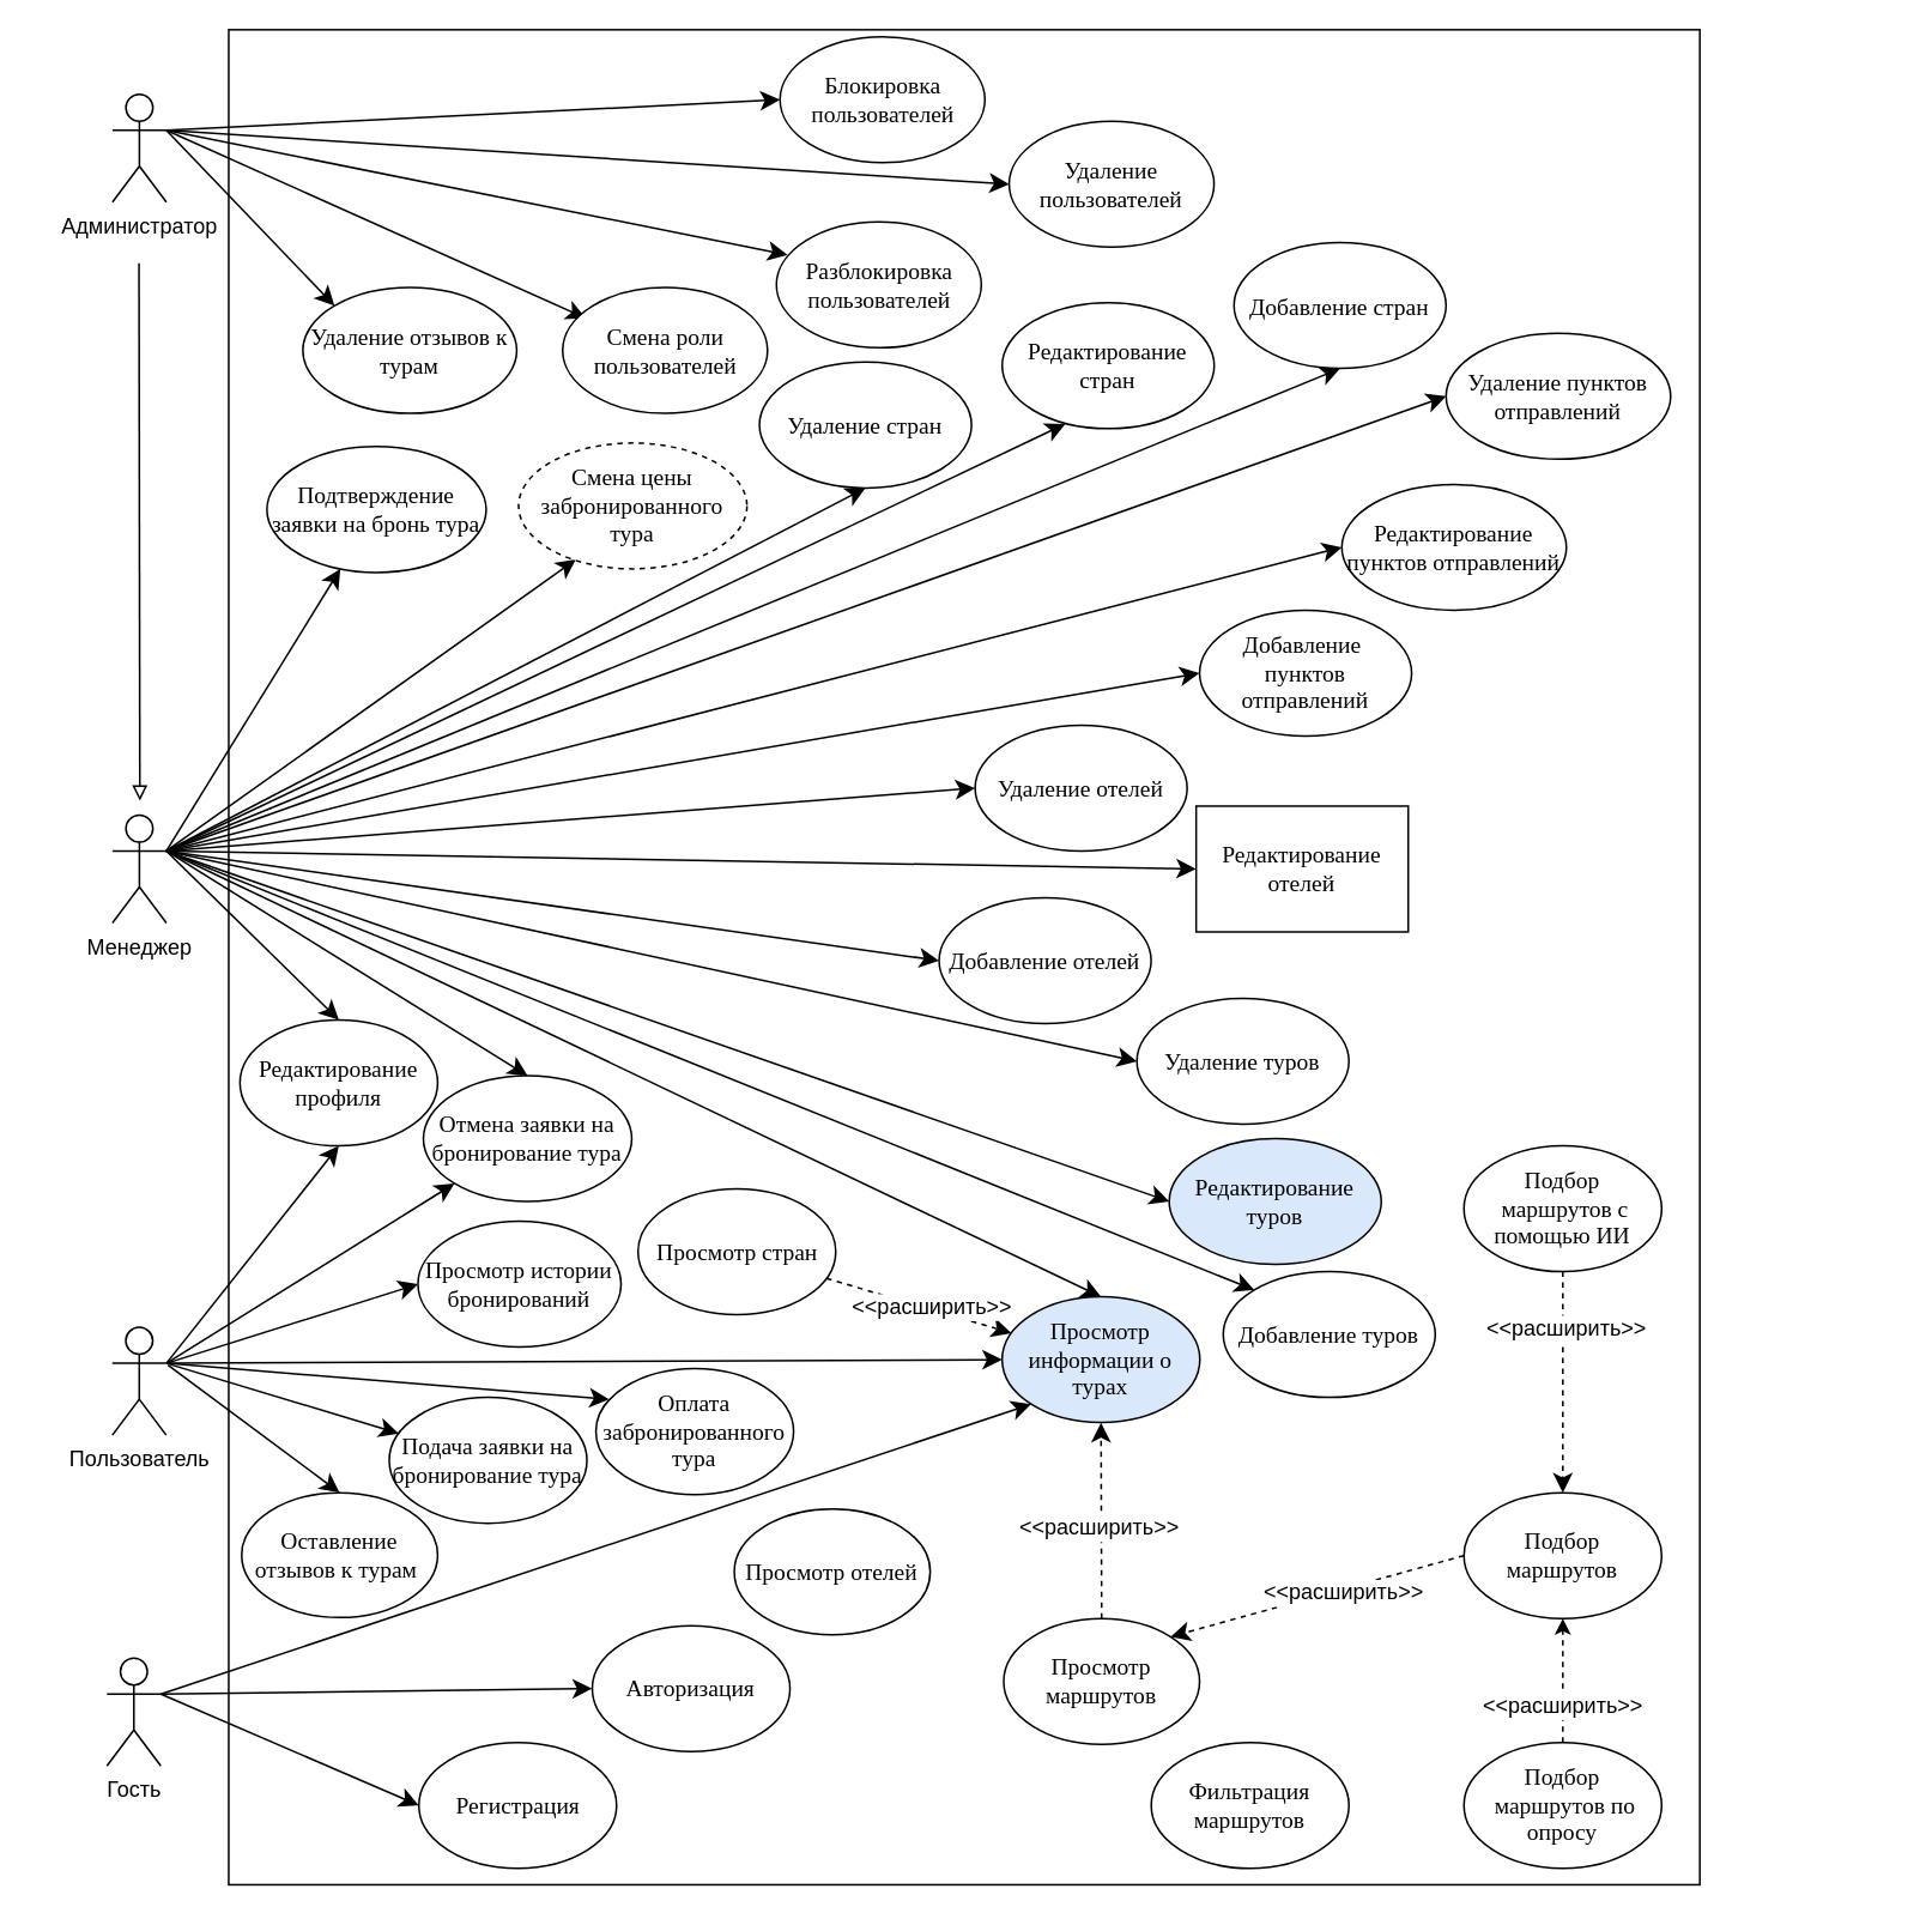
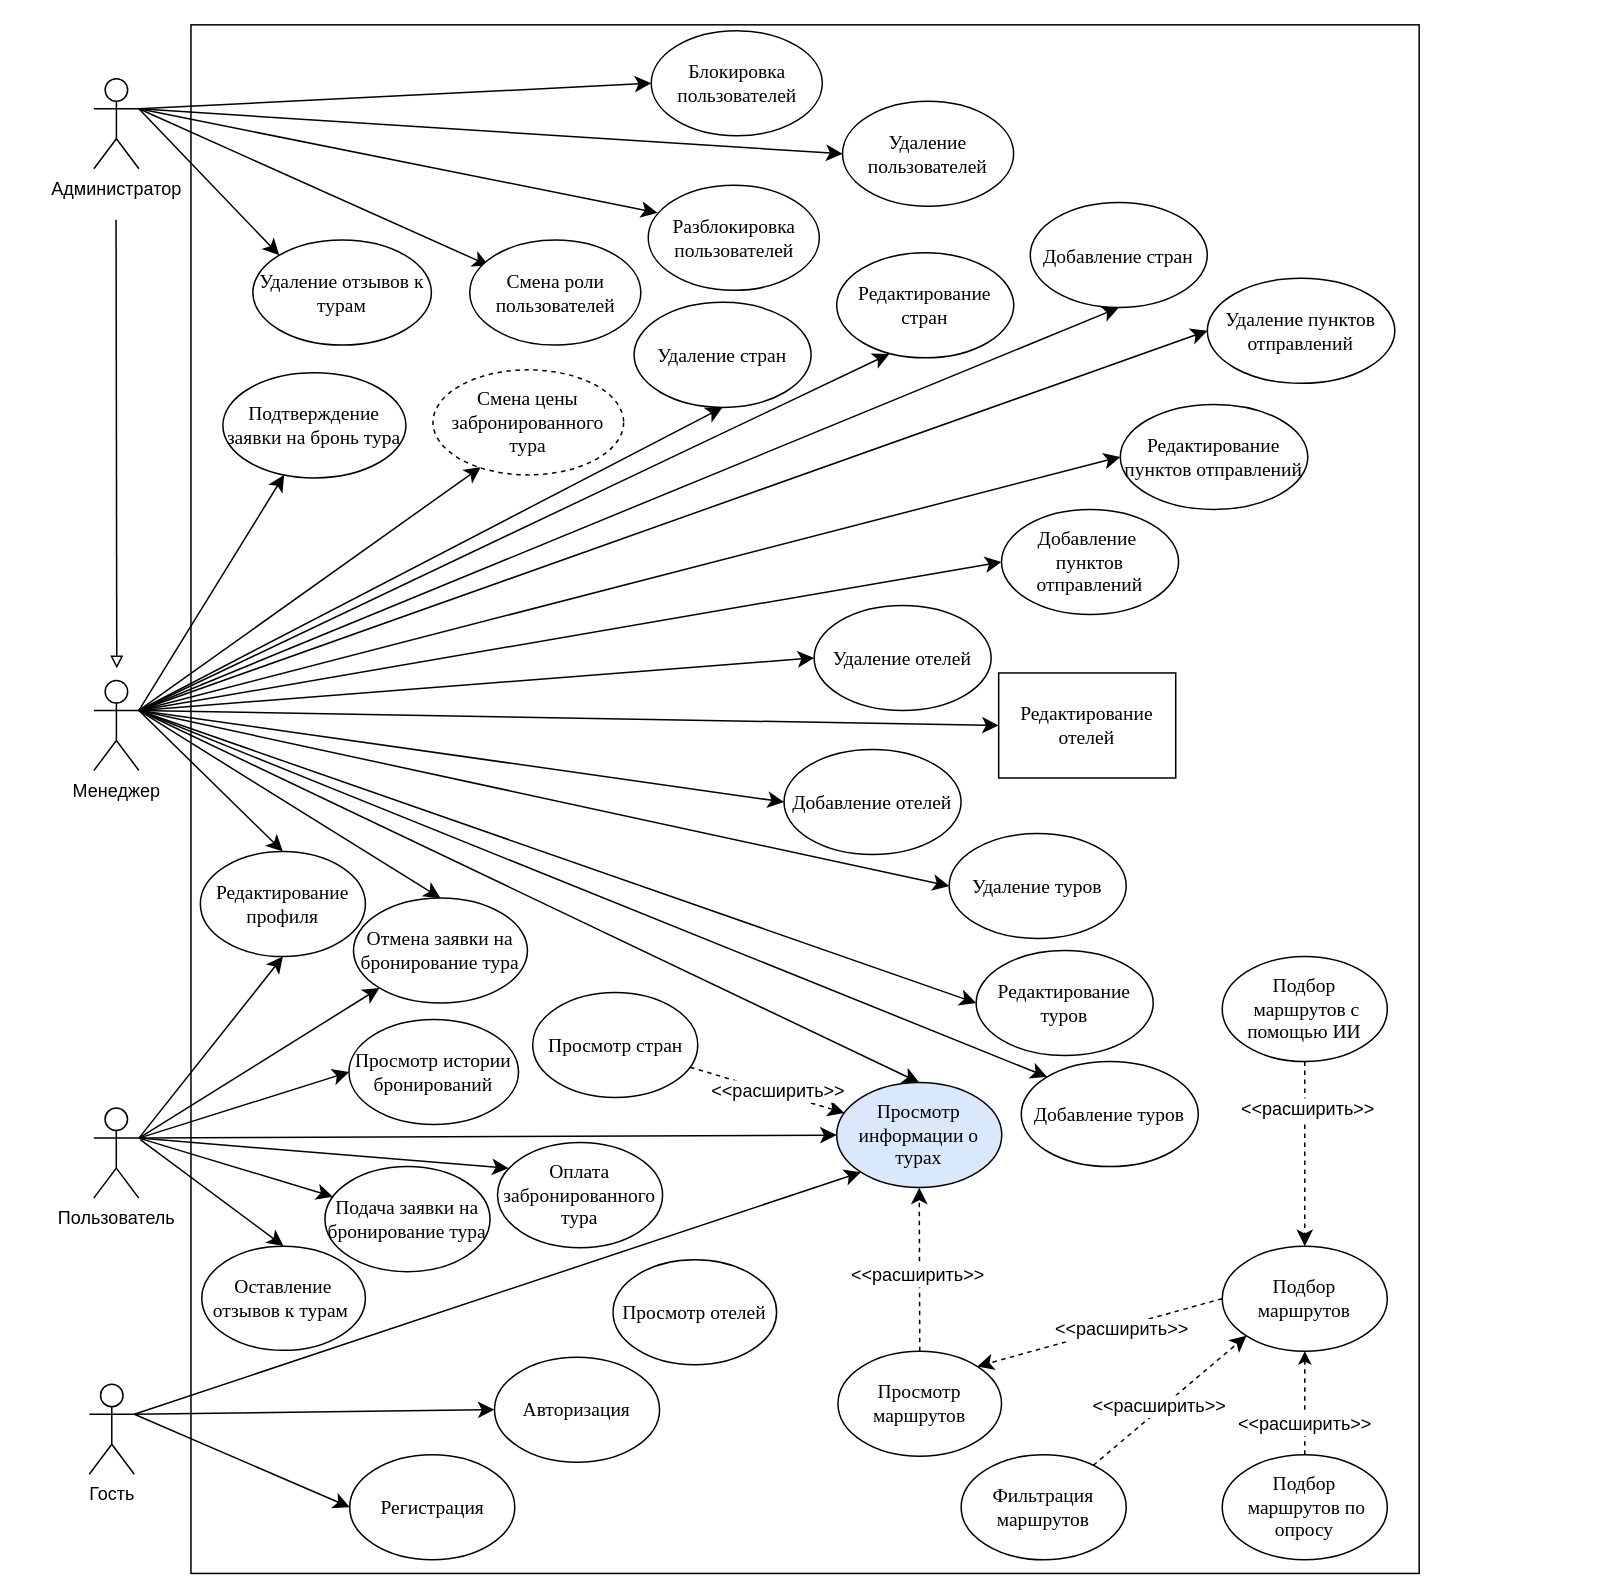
- <mxCell id="60" value="Редактирование туров" style="ellipse;whiteSpace=wrap;html=1;fontFamily=Times New Roman;fontSize=13;fillColor=#dae8fc;" parent="1" vertex="1"><mxGeometry x="650.08" y="633" width="118" height="70" as="geometry" /></mxCell>
+ <mxCell id="60" value="Редактирование туров" style="ellipse;whiteSpace=wrap;html=1;fontFamily=Times New Roman;fontSize=13;" parent="1" vertex="1"><mxGeometry x="650.08" y="633" width="118" height="70" as="geometry" /></mxCell>
+ <mxCell id="71" style="edgeStyle=none;curved=1;rounded=0;orthogonalLoop=1;jettySize=auto;html=1;fontSize=12;startSize=8;endSize=8;entryX=0;entryY=1;entryDx=0;entryDy=0;endArrow=classic;endFill=1;dashed=1;" parent="1" source="73" target="20" edge="1"><mxGeometry relative="1" as="geometry" /></mxCell>
+ <mxCell id="72" value="&amp;lt;&amp;lt;расширить&amp;gt;&amp;gt;" style="edgeLabel;html=1;align=center;verticalAlign=middle;resizable=0;points=[];fontSize=12;" vertex="1" connectable="0" parent="71"><mxGeometry x="-0.114" y="2" relative="1" as="geometry"><mxPoint as="offset" /></mxGeometry></mxCell>
